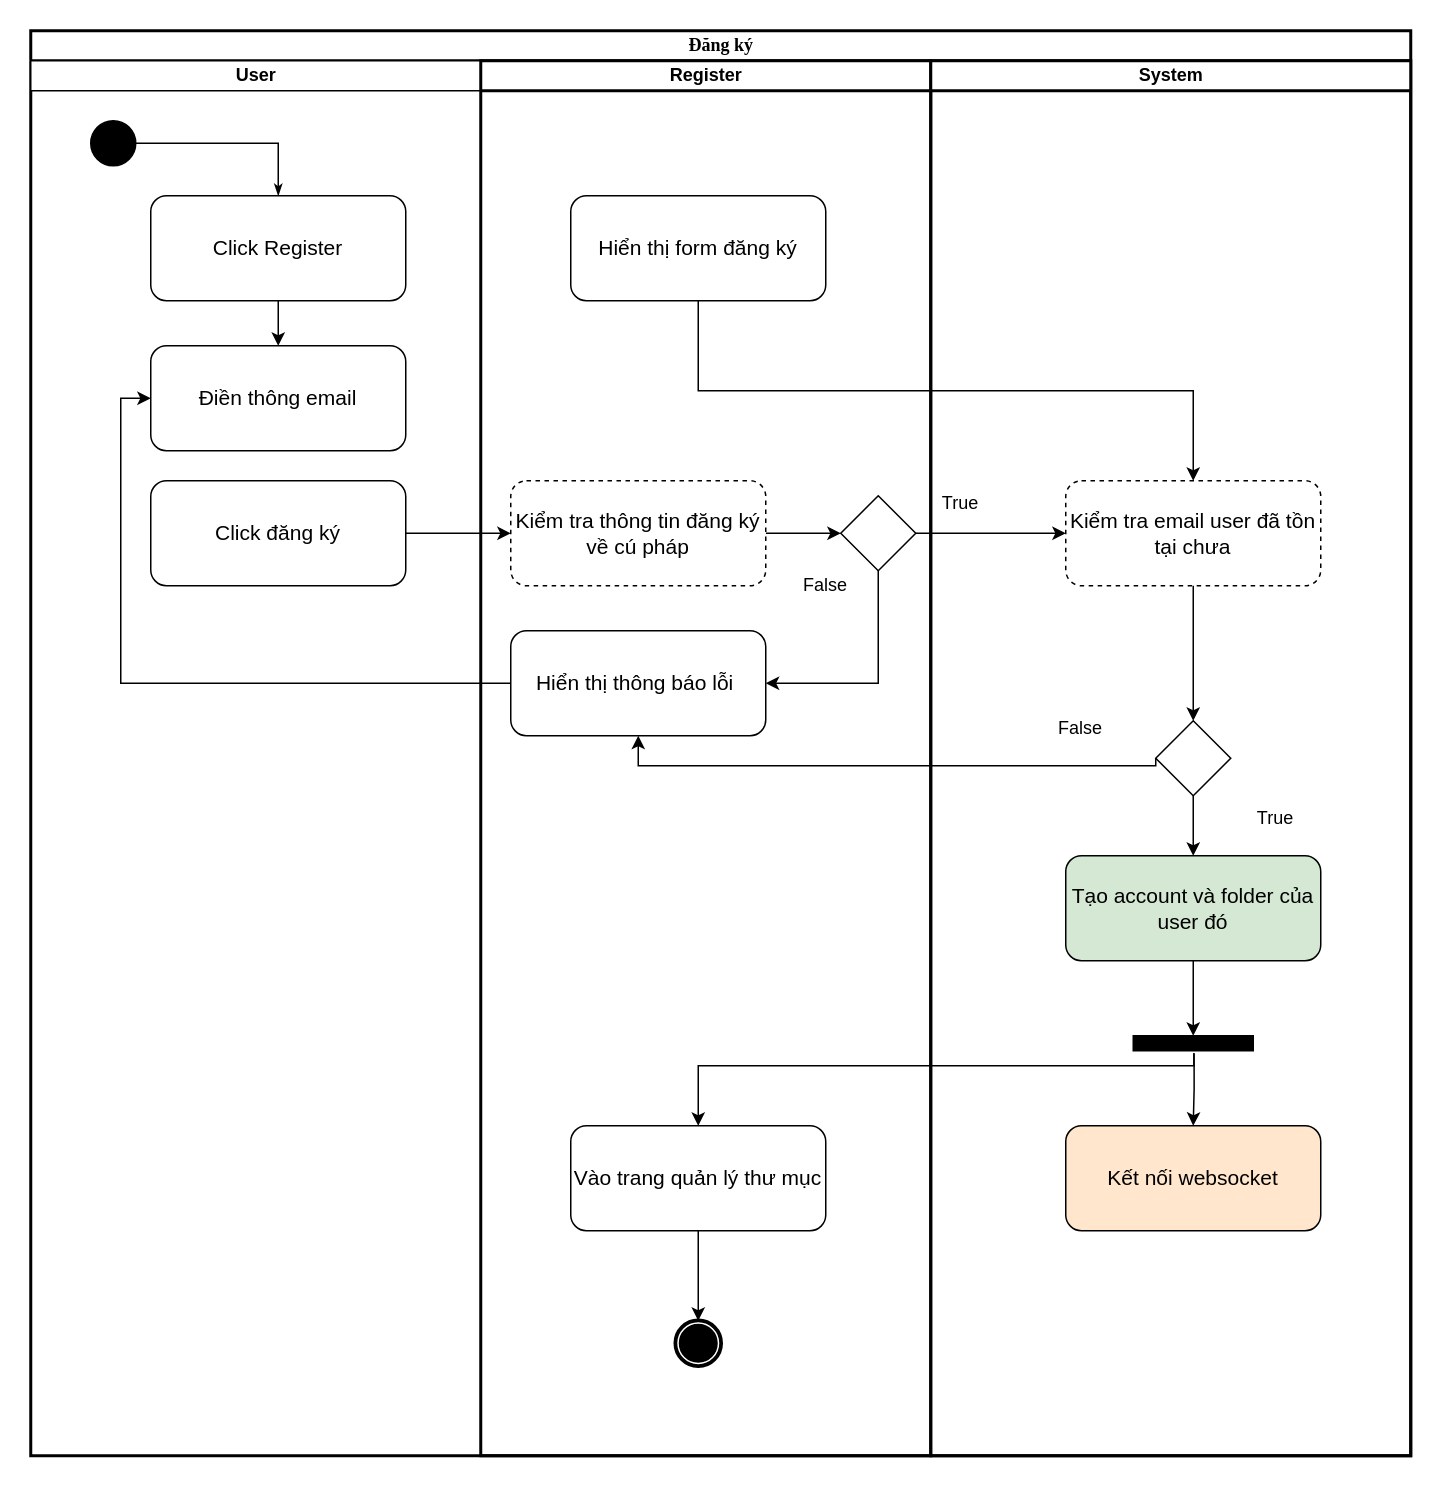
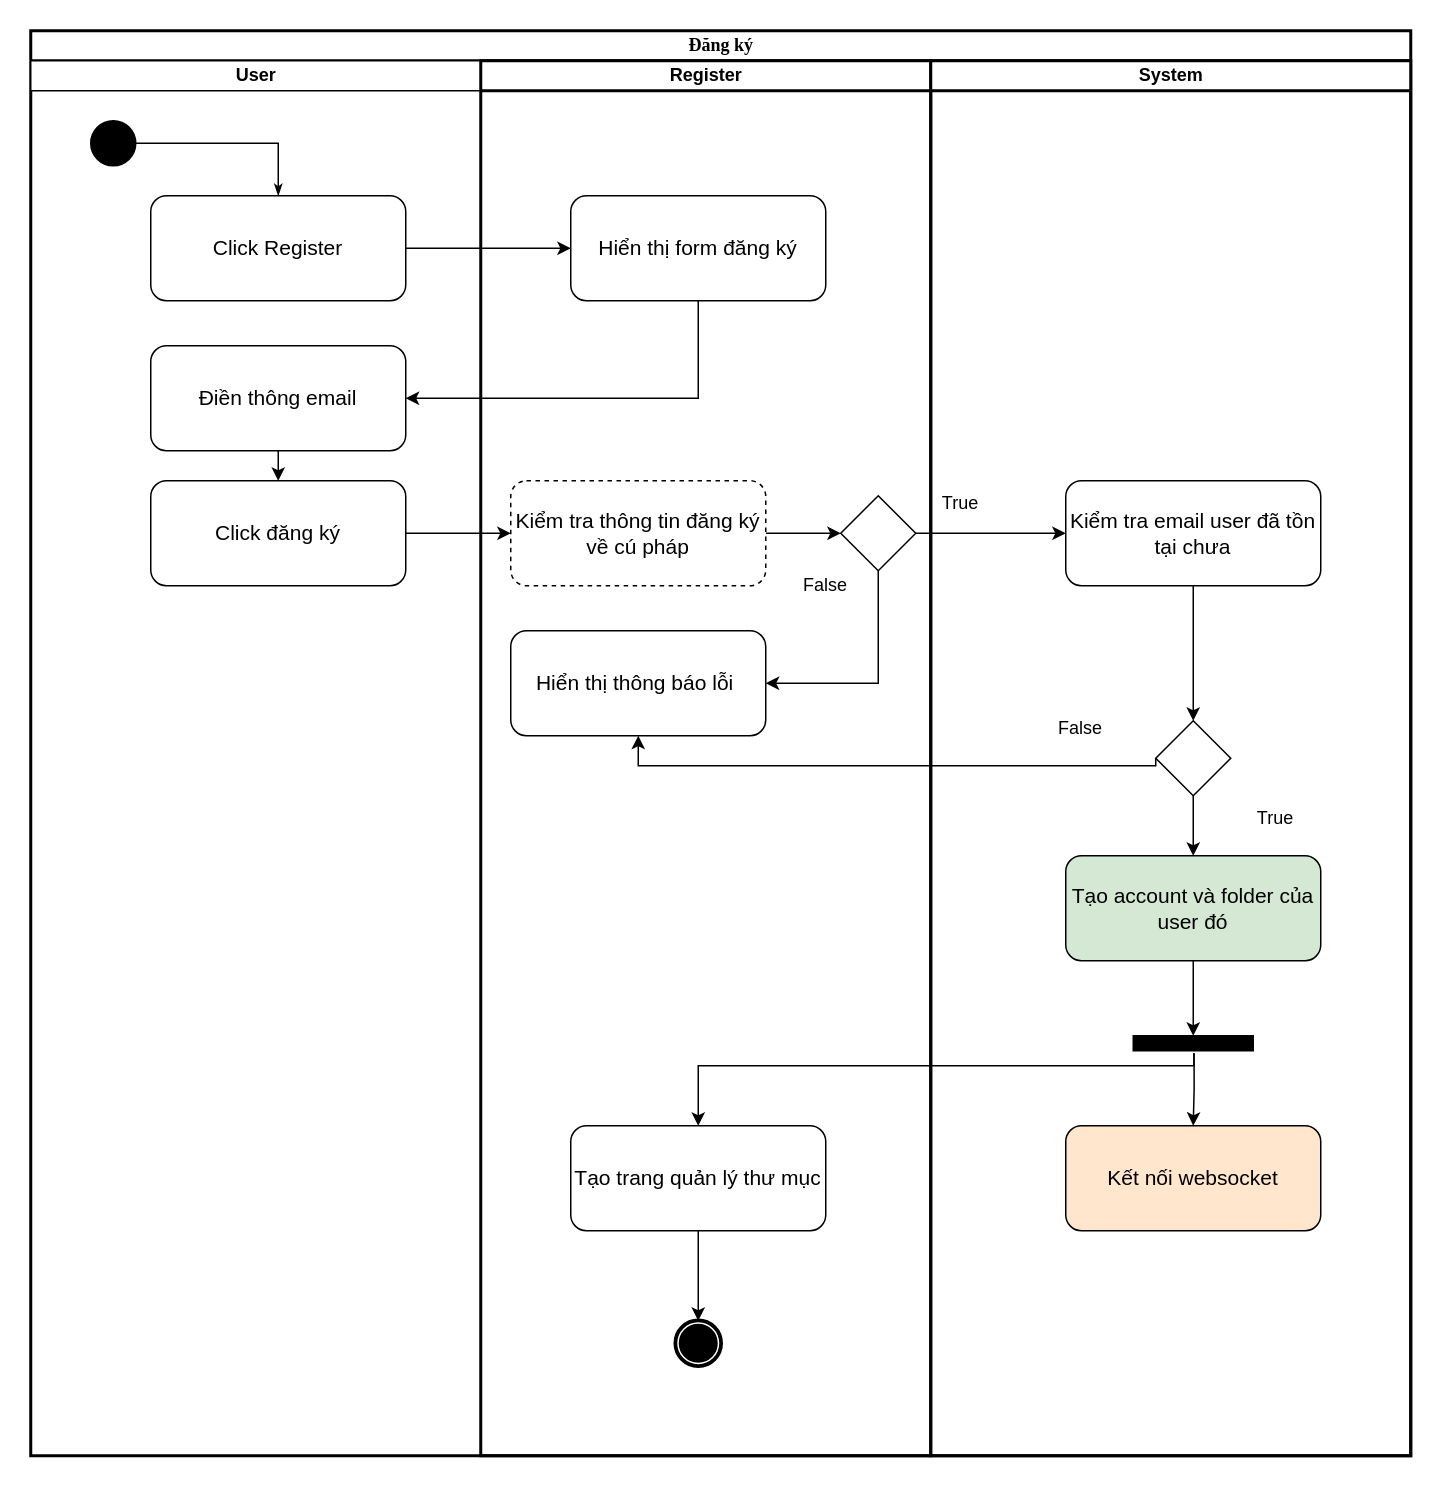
- <mxCell id="10" value="" style="edgeStyle=orthogonalEdgeStyle;rounded=0;orthogonalLoop=1;jettySize=auto;html=1;fontSize=12;" edge="1" parent="2" source="5" target="6"><mxGeometry relative="1" as="geometry" /></mxCell>
+ <mxCell id="10" value="" style="edgeStyle=orthogonalEdgeStyle;rounded=0;orthogonalLoop=1;jettySize=auto;html=1;fontSize=12;" edge="1" parent="2" source="5" target="16"><mxGeometry relative="1" as="geometry" /></mxCell>
- <mxCell id="11" value="" style="edgeStyle=orthogonalEdgeStyle;rounded=0;orthogonalLoop=1;jettySize=auto;html=1;fontSize=12;exitX=0.5;exitY=1;exitDx=0;exitDy=0;" edge="1" parent="2" source="16" target="27"><mxGeometry relative="1" as="geometry"><mxPoint x="210" y="170" as="sourcePoint" /><mxPoint x="300" y="170" as="targetPoint" /></mxGeometry></mxCell>
+ <mxCell id="11" value="" style="edgeStyle=orthogonalEdgeStyle;rounded=0;orthogonalLoop=1;jettySize=auto;html=1;fontSize=12;exitX=0.5;exitY=1;exitDx=0;exitDy=0;entryX=1;entryY=0.5;entryDx=0;entryDy=0;" edge="1" parent="2" source="16" target="6"><mxGeometry relative="1" as="geometry"><mxPoint x="210" y="170" as="sourcePoint" /><mxPoint x="300" y="170" as="targetPoint" /></mxGeometry></mxCell>
+ <mxCell id="8" value="" style="edgeStyle=orthogonalEdgeStyle;rounded=0;orthogonalLoop=1;jettySize=auto;html=1;fontSize=12;exitX=0.5;exitY=1;exitDx=0;exitDy=0;entryX=0.5;entryY=0;entryDx=0;entryDy=0;" edge="1" parent="3" source="6" target="7"><mxGeometry relative="1" as="geometry"><mxPoint x="360" y="180" as="sourcePoint" /><mxPoint x="210" y="260" as="targetPoint" /></mxGeometry></mxCell>
- <mxCell id="27" value="&lt;span style=&quot;font-size: 14px;&quot;&gt;Kiểm tra email user đã tồn tại chưa&lt;/span&gt;" style="rounded=1;whiteSpace=wrap;html=1;fontSize=14;dashed=1;" vertex="1" parent="26"><mxGeometry x="90" y="280" width="170" height="70" as="geometry" /></mxCell>
+ <mxCell id="27" value="&lt;span style=&quot;font-size: 14px;&quot;&gt;Kiểm tra email user đã tồn tại chưa&lt;/span&gt;" style="rounded=1;whiteSpace=wrap;html=1;fontSize=14;" vertex="1" parent="26"><mxGeometry x="90" y="280" width="170" height="70" as="geometry" /></mxCell>
- <mxCell id="14" value="" style="edgeStyle=orthogonalEdgeStyle;rounded=0;orthogonalLoop=1;jettySize=auto;html=1;fontSize=12;exitX=0;exitY=0.5;exitDx=0;exitDy=0;entryX=0;entryY=0.5;entryDx=0;entryDy=0;" edge="1" parent="2" source="20" target="6"><mxGeometry relative="1" as="geometry"><mxPoint x="210" y="335" as="sourcePoint" /><mxPoint x="280" y="335" as="targetPoint" /></mxGeometry></mxCell>
- <mxCell id="23" value="&lt;span style=&quot;font-size: 14px;&quot;&gt;Vào trang quản lý thư mục&lt;/span&gt;" style="rounded=1;whiteSpace=wrap;html=1;fontSize=14;" vertex="1" parent="15"><mxGeometry x="60" y="710" width="170" height="70" as="geometry" /></mxCell>
+ <mxCell id="23" value="&lt;span style=&quot;font-size: 14px;&quot;&gt;Tạo trang quản lý thư mục&lt;/span&gt;" style="rounded=1;whiteSpace=wrap;html=1;fontSize=14;" vertex="1" parent="15"><mxGeometry x="60" y="710" width="170" height="70" as="geometry" /></mxCell>
